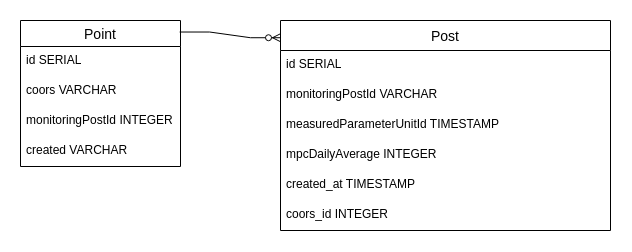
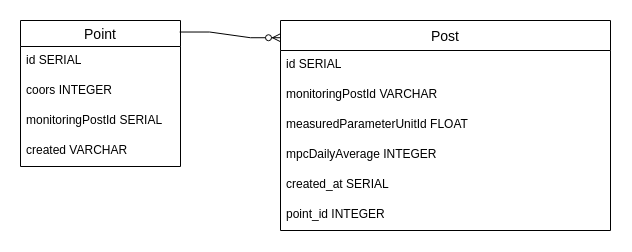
- <mxCell id="11" value="coors VARCHAR" style="text;strokeColor=none;fillColor=none;spacingLeft=4;spacingRight=4;overflow=hidden;rotatable=0;points=[[0,0.5],[1,0.5]];portConstraint=eastwest;fontSize=12;whiteSpace=wrap;html=1;" vertex="1" parent="9"><mxGeometry y="56" width="160" height="30" as="geometry" /></mxCell>
+ <mxCell id="11" value="coors INTEGER" style="text;strokeColor=none;fillColor=none;spacingLeft=4;spacingRight=4;overflow=hidden;rotatable=0;points=[[0,0.5],[1,0.5]];portConstraint=eastwest;fontSize=12;whiteSpace=wrap;html=1;" vertex="1" parent="9"><mxGeometry y="56" width="160" height="30" as="geometry" /></mxCell>
- <mxCell id="5" value="measuredParameterUnitId TIMESTAMP" style="text;strokeColor=none;fillColor=none;spacingLeft=4;spacingRight=4;overflow=hidden;rotatable=0;points=[[0,0.5],[1,0.5]];portConstraint=eastwest;fontSize=12;whiteSpace=wrap;html=1;" vertex="1" parent="2"><mxGeometry y="90" width="330" height="30" as="geometry" /></mxCell>
+ <mxCell id="5" value="measuredParameterUnitId FLOAT" style="text;strokeColor=none;fillColor=none;spacingLeft=4;spacingRight=4;overflow=hidden;rotatable=0;points=[[0,0.5],[1,0.5]];portConstraint=eastwest;fontSize=12;whiteSpace=wrap;html=1;" vertex="1" parent="2"><mxGeometry y="90" width="330" height="30" as="geometry" /></mxCell>
- <mxCell id="12" value="monitoringPostId INTEGER" style="text;strokeColor=none;fillColor=none;spacingLeft=4;spacingRight=4;overflow=hidden;rotatable=0;points=[[0,0.5],[1,0.5]];portConstraint=eastwest;fontSize=12;whiteSpace=wrap;html=1;" vertex="1" parent="9"><mxGeometry y="86" width="160" height="30" as="geometry" /></mxCell>
+ <mxCell id="12" value="monitoringPostId SERIAL" style="text;strokeColor=none;fillColor=none;spacingLeft=4;spacingRight=4;overflow=hidden;rotatable=0;points=[[0,0.5],[1,0.5]];portConstraint=eastwest;fontSize=12;whiteSpace=wrap;html=1;" vertex="1" parent="9"><mxGeometry y="86" width="160" height="30" as="geometry" /></mxCell>
- <mxCell id="7" value="created_at TIMESTAMP" style="text;strokeColor=none;fillColor=none;spacingLeft=4;spacingRight=4;overflow=hidden;rotatable=0;points=[[0,0.5],[1,0.5]];portConstraint=eastwest;fontSize=12;whiteSpace=wrap;html=1;" vertex="1" parent="2"><mxGeometry y="150" width="330" height="30" as="geometry" /></mxCell>
+ <mxCell id="7" value="created_at SERIAL" style="text;strokeColor=none;fillColor=none;spacingLeft=4;spacingRight=4;overflow=hidden;rotatable=0;points=[[0,0.5],[1,0.5]];portConstraint=eastwest;fontSize=12;whiteSpace=wrap;html=1;" vertex="1" parent="2"><mxGeometry y="150" width="330" height="30" as="geometry" /></mxCell>
- <mxCell id="8" value="coors_id INTEGER" style="text;strokeColor=none;fillColor=none;spacingLeft=4;spacingRight=4;overflow=hidden;rotatable=0;points=[[0,0.5],[1,0.5]];portConstraint=eastwest;fontSize=12;whiteSpace=wrap;html=1;" vertex="1" parent="2"><mxGeometry y="180" width="330" height="30" as="geometry" /></mxCell>
+ <mxCell id="8" value="point_id INTEGER" style="text;strokeColor=none;fillColor=none;spacingLeft=4;spacingRight=4;overflow=hidden;rotatable=0;points=[[0,0.5],[1,0.5]];portConstraint=eastwest;fontSize=12;whiteSpace=wrap;html=1;" vertex="1" parent="2"><mxGeometry y="180" width="330" height="30" as="geometry" /></mxCell>
